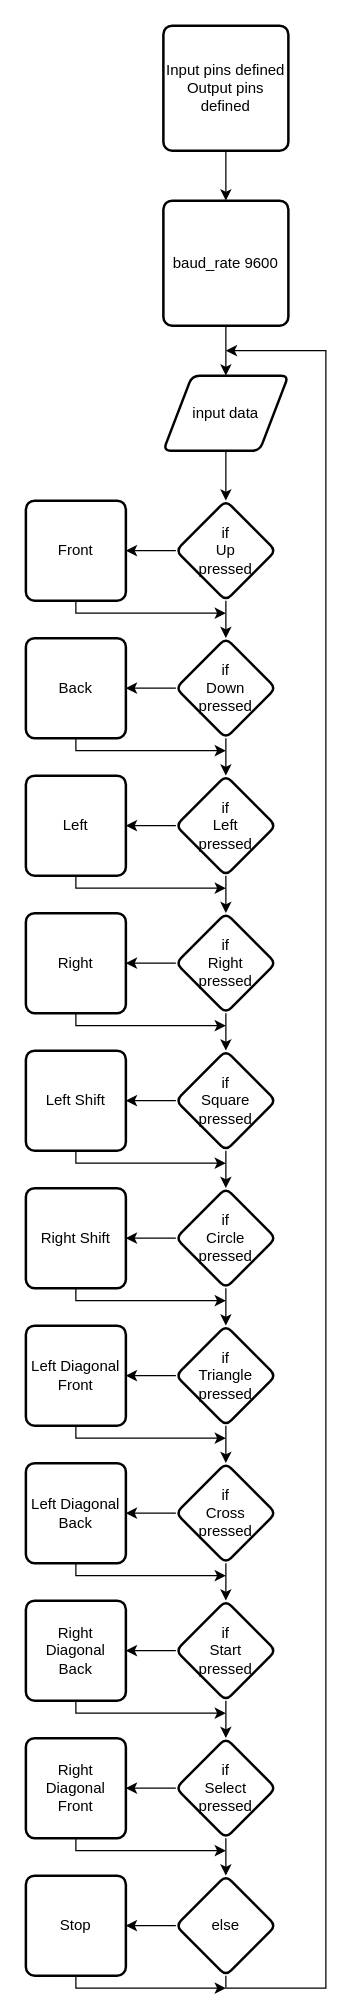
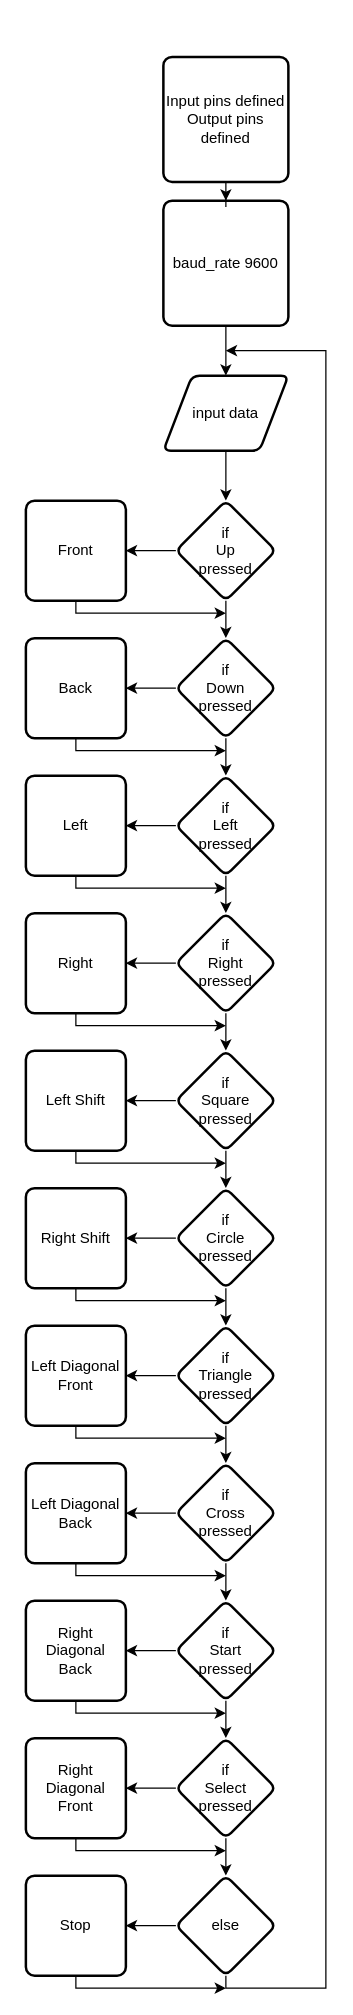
- <mxCell id="7" value="Input pins defined&lt;br&gt;Output pins defined" style="rounded=1;whiteSpace=wrap;html=1;absoluteArcSize=1;arcSize=14;strokeWidth=2;" vertex="1" parent="1"><mxGeometry x="130" y="20" width="100" height="100" as="geometry" /></mxCell>
+ <mxCell id="7" value="Input pins defined&lt;br&gt;Output pins defined" style="rounded=1;whiteSpace=wrap;html=1;absoluteArcSize=1;arcSize=14;strokeWidth=2;" vertex="1" parent="1"><mxGeometry x="130" y="45" width="100" height="100" as="geometry" /></mxCell>
